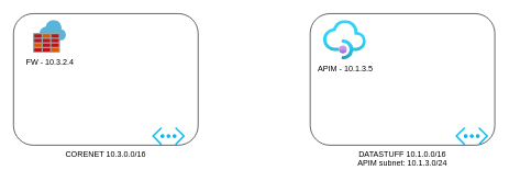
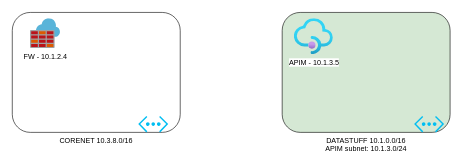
- <mxCell id="3" value="FW - 10.3.2.4" style="aspect=fixed;html=1;points=[];align=center;image;fontSize=12;image=img/lib/mscae/Azure_Firewall.svg;" vertex="1" parent="1"><mxGeometry x="50" y="30" width="50" height="50" as="geometry" /></mxCell>
+ <mxCell id="3" value="FW - 10.1.2.4" style="aspect=fixed;html=1;points=[];align=center;image;fontSize=12;image=img/lib/mscae/Azure_Firewall.svg;" vertex="1" parent="1"><mxGeometry x="50" y="30" width="50" height="50" as="geometry" /></mxCell>
- <mxCell id="4" value="DATASTUFF 10.1.0.0/16&lt;br&gt;APIM subnet: 10.1.3.0/24" style="rounded=1;whiteSpace=wrap;html=1;labelPosition=center;verticalLabelPosition=bottom;align=center;verticalAlign=top;" vertex="1" parent="1"><mxGeometry x="470" y="20" width="280" height="200" as="geometry" /></mxCell>
+ <mxCell id="4" value="DATASTUFF 10.1.0.0/16&lt;br&gt;APIM subnet: 10.1.3.0/24" style="rounded=1;whiteSpace=wrap;html=1;labelPosition=center;verticalLabelPosition=bottom;align=center;verticalAlign=top;fillColor=#d5e8d4;" vertex="1" parent="1"><mxGeometry x="470" y="20" width="280" height="200" as="geometry" /></mxCell>
- <mxCell id="2" value="CORENET 10.3.0.0/16" style="rounded=1;whiteSpace=wrap;html=1;labelPosition=center;verticalLabelPosition=bottom;align=center;verticalAlign=top;" vertex="1" parent="1"><mxGeometry x="20" y="20" width="280" height="200" as="geometry" /></mxCell>
+ <mxCell id="2" value="CORENET 10.3.8.0/16" style="rounded=1;whiteSpace=wrap;html=1;labelPosition=center;verticalLabelPosition=bottom;align=center;verticalAlign=top;" vertex="1" parent="1"><mxGeometry x="20" y="20" width="280" height="200" as="geometry" /></mxCell>
